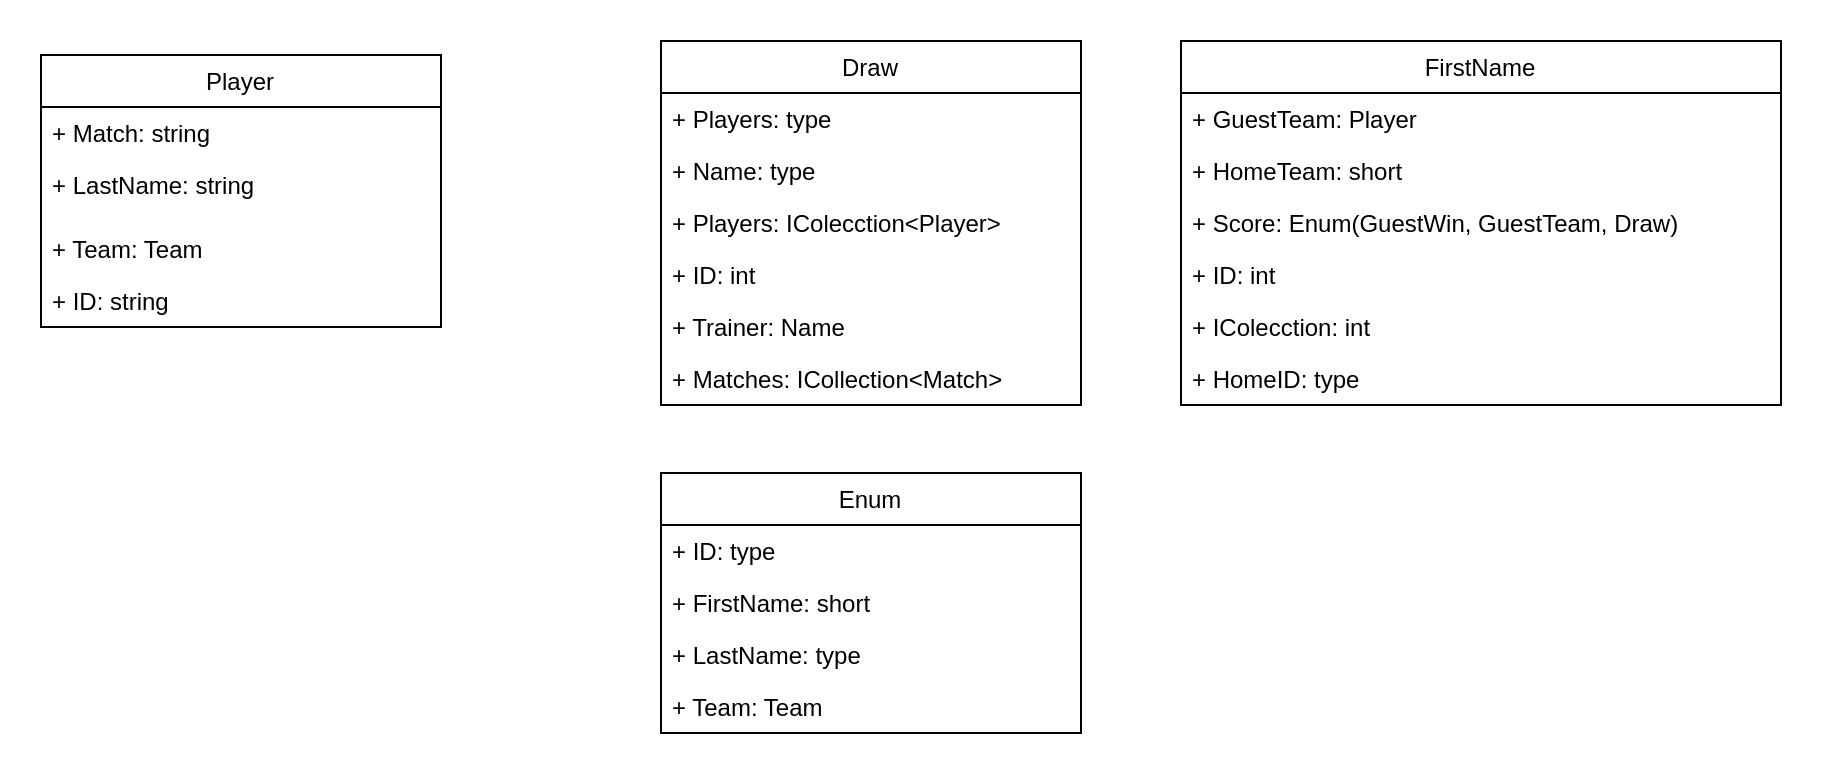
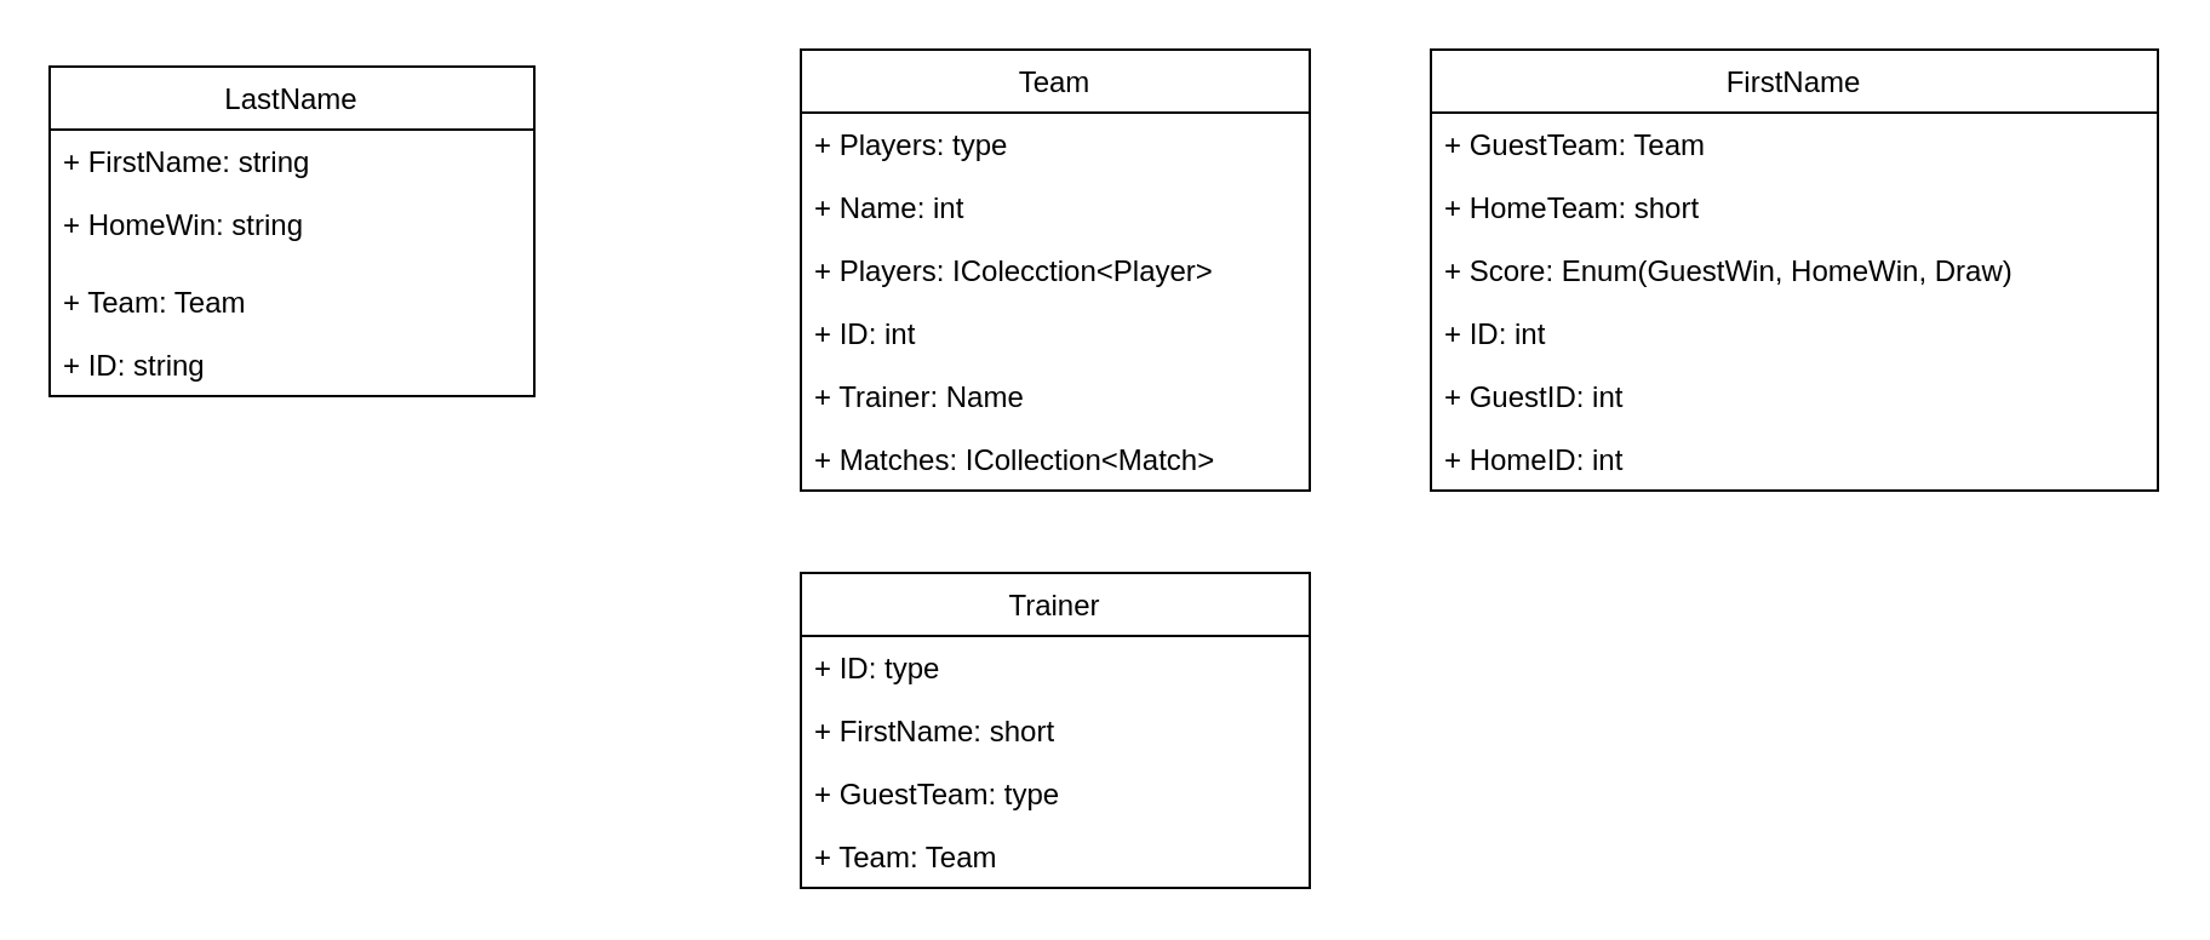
- <mxCell id="7" value="Draw" style="swimlane;fontStyle=0;childLayout=stackLayout;horizontal=1;startSize=26;fillColor=none;horizontalStack=0;resizeParent=1;resizeParentMax=0;resizeLast=0;collapsible=1;marginBottom=0;" vertex="1" parent="1"><mxGeometry x="330" y="20" width="210" height="182" as="geometry" /></mxCell>
+ <mxCell id="7" value="Team" style="swimlane;fontStyle=0;childLayout=stackLayout;horizontal=1;startSize=26;fillColor=none;horizontalStack=0;resizeParent=1;resizeParentMax=0;resizeLast=0;collapsible=1;marginBottom=0;" vertex="1" parent="1"><mxGeometry x="330" y="20" width="210" height="182" as="geometry" /></mxCell>
- <mxCell id="2" value="Player" style="swimlane;fontStyle=0;childLayout=stackLayout;horizontal=1;startSize=26;fillColor=none;horizontalStack=0;resizeParent=1;resizeParentMax=0;resizeLast=0;collapsible=1;marginBottom=0;" vertex="1" parent="1"><mxGeometry x="20" y="27" width="200" height="136" as="geometry" /></mxCell>
+ <mxCell id="2" value="LastName" style="swimlane;fontStyle=0;childLayout=stackLayout;horizontal=1;startSize=26;fillColor=none;horizontalStack=0;resizeParent=1;resizeParentMax=0;resizeLast=0;collapsible=1;marginBottom=0;" vertex="1" parent="1"><mxGeometry x="20" y="27" width="200" height="136" as="geometry" /></mxCell>
- <mxCell id="15" value="+ GuestTeam: Player" style="text;strokeColor=none;fillColor=none;align=left;verticalAlign=top;spacingLeft=4;spacingRight=4;overflow=hidden;rotatable=0;points=[[0,0.5],[1,0.5]];portConstraint=eastwest;" vertex="1" parent="14"><mxGeometry y="26" width="300" height="26" as="geometry" /></mxCell>
+ <mxCell id="15" value="+ GuestTeam: Team" style="text;strokeColor=none;fillColor=none;align=left;verticalAlign=top;spacingLeft=4;spacingRight=4;overflow=hidden;rotatable=0;points=[[0,0.5],[1,0.5]];portConstraint=eastwest;" vertex="1" parent="14"><mxGeometry y="26" width="300" height="26" as="geometry" /></mxCell>
- <mxCell id="3" value="+ Match: string" style="text;strokeColor=none;fillColor=none;align=left;verticalAlign=top;spacingLeft=4;spacingRight=4;overflow=hidden;rotatable=0;points=[[0,0.5],[1,0.5]];portConstraint=eastwest;" vertex="1" parent="2"><mxGeometry y="26" width="200" height="26" as="geometry" /></mxCell>
+ <mxCell id="3" value="+ FirstName: string" style="text;strokeColor=none;fillColor=none;align=left;verticalAlign=top;spacingLeft=4;spacingRight=4;overflow=hidden;rotatable=0;points=[[0,0.5],[1,0.5]];portConstraint=eastwest;" vertex="1" parent="2"><mxGeometry y="26" width="200" height="26" as="geometry" /></mxCell>
- <mxCell id="9" value="+ Name: type" style="text;strokeColor=none;fillColor=none;align=left;verticalAlign=top;spacingLeft=4;spacingRight=4;overflow=hidden;rotatable=0;points=[[0,0.5],[1,0.5]];portConstraint=eastwest;" vertex="1" parent="7"><mxGeometry y="52" width="210" height="26" as="geometry" /></mxCell>
+ <mxCell id="9" value="+ Name: int" style="text;strokeColor=none;fillColor=none;align=left;verticalAlign=top;spacingLeft=4;spacingRight=4;overflow=hidden;rotatable=0;points=[[0,0.5],[1,0.5]];portConstraint=eastwest;" vertex="1" parent="7"><mxGeometry y="52" width="210" height="26" as="geometry" /></mxCell>
- <mxCell id="4" value="+ LastName: string" style="text;strokeColor=none;fillColor=none;align=left;verticalAlign=top;spacingLeft=4;spacingRight=4;overflow=hidden;rotatable=0;points=[[0,0.5],[1,0.5]];portConstraint=eastwest;" vertex="1" parent="2"><mxGeometry y="52" width="200" height="32" as="geometry" /></mxCell>
+ <mxCell id="4" value="+ HomeWin: string" style="text;strokeColor=none;fillColor=none;align=left;verticalAlign=top;spacingLeft=4;spacingRight=4;overflow=hidden;rotatable=0;points=[[0,0.5],[1,0.5]];portConstraint=eastwest;" vertex="1" parent="2"><mxGeometry y="52" width="200" height="32" as="geometry" /></mxCell>
- <mxCell id="17" value="+ Score: Enum(GuestWin, GuestTeam, Draw)" style="text;strokeColor=none;fillColor=none;align=left;verticalAlign=top;spacingLeft=4;spacingRight=4;overflow=hidden;rotatable=0;points=[[0,0.5],[1,0.5]];portConstraint=eastwest;" vertex="1" parent="14"><mxGeometry y="78" width="300" height="26" as="geometry" /></mxCell>
+ <mxCell id="17" value="+ Score: Enum(GuestWin, HomeWin, Draw)" style="text;strokeColor=none;fillColor=none;align=left;verticalAlign=top;spacingLeft=4;spacingRight=4;overflow=hidden;rotatable=0;points=[[0,0.5],[1,0.5]];portConstraint=eastwest;" vertex="1" parent="14"><mxGeometry y="78" width="300" height="26" as="geometry" /></mxCell>
- <mxCell id="19" value="+ IColecction: int" style="text;strokeColor=none;fillColor=none;align=left;verticalAlign=top;spacingLeft=4;spacingRight=4;overflow=hidden;rotatable=0;points=[[0,0.5],[1,0.5]];portConstraint=eastwest;" vertex="1" parent="14"><mxGeometry y="130" width="300" height="26" as="geometry" /></mxCell>
+ <mxCell id="19" value="+ GuestID: int" style="text;strokeColor=none;fillColor=none;align=left;verticalAlign=top;spacingLeft=4;spacingRight=4;overflow=hidden;rotatable=0;points=[[0,0.5],[1,0.5]];portConstraint=eastwest;" vertex="1" parent="14"><mxGeometry y="130" width="300" height="26" as="geometry" /></mxCell>
- <mxCell id="20" value="+ HomeID: type" style="text;strokeColor=none;fillColor=none;align=left;verticalAlign=top;spacingLeft=4;spacingRight=4;overflow=hidden;rotatable=0;points=[[0,0.5],[1,0.5]];portConstraint=eastwest;" vertex="1" parent="14"><mxGeometry y="156" width="300" height="26" as="geometry" /></mxCell>
+ <mxCell id="20" value="+ HomeID: int" style="text;strokeColor=none;fillColor=none;align=left;verticalAlign=top;spacingLeft=4;spacingRight=4;overflow=hidden;rotatable=0;points=[[0,0.5],[1,0.5]];portConstraint=eastwest;" vertex="1" parent="14"><mxGeometry y="156" width="300" height="26" as="geometry" /></mxCell>
- <mxCell id="21" value="Enum" style="swimlane;fontStyle=0;childLayout=stackLayout;horizontal=1;startSize=26;fillColor=none;horizontalStack=0;resizeParent=1;resizeParentMax=0;resizeLast=0;collapsible=1;marginBottom=0;" vertex="1" parent="1"><mxGeometry x="330" y="236" width="210" height="130" as="geometry" /></mxCell>
+ <mxCell id="21" value="Trainer" style="swimlane;fontStyle=0;childLayout=stackLayout;horizontal=1;startSize=26;fillColor=none;horizontalStack=0;resizeParent=1;resizeParentMax=0;resizeLast=0;collapsible=1;marginBottom=0;" vertex="1" parent="1"><mxGeometry x="330" y="236" width="210" height="130" as="geometry" /></mxCell>
- <mxCell id="24" value="+ LastName: type" style="text;strokeColor=none;fillColor=none;align=left;verticalAlign=top;spacingLeft=4;spacingRight=4;overflow=hidden;rotatable=0;points=[[0,0.5],[1,0.5]];portConstraint=eastwest;" vertex="1" parent="21"><mxGeometry y="78" width="210" height="26" as="geometry" /></mxCell>
+ <mxCell id="24" value="+ GuestTeam: type" style="text;strokeColor=none;fillColor=none;align=left;verticalAlign=top;spacingLeft=4;spacingRight=4;overflow=hidden;rotatable=0;points=[[0,0.5],[1,0.5]];portConstraint=eastwest;" vertex="1" parent="21"><mxGeometry y="78" width="210" height="26" as="geometry" /></mxCell>
